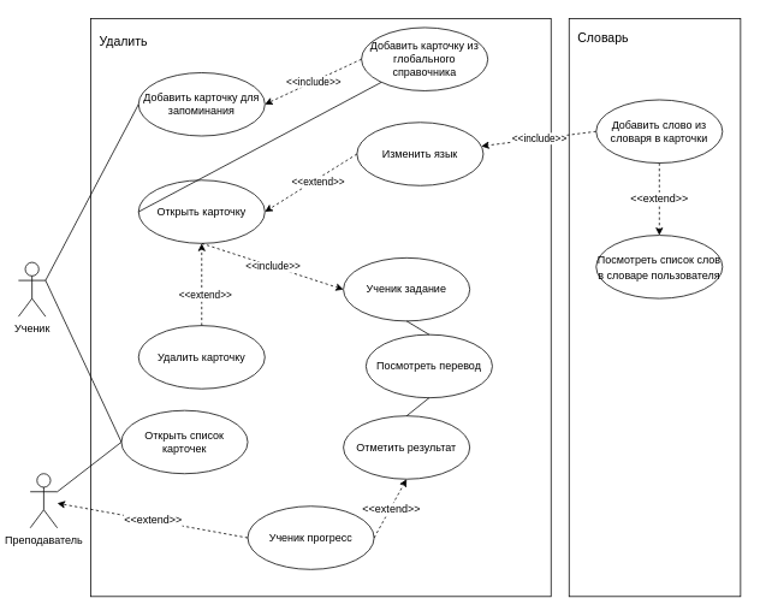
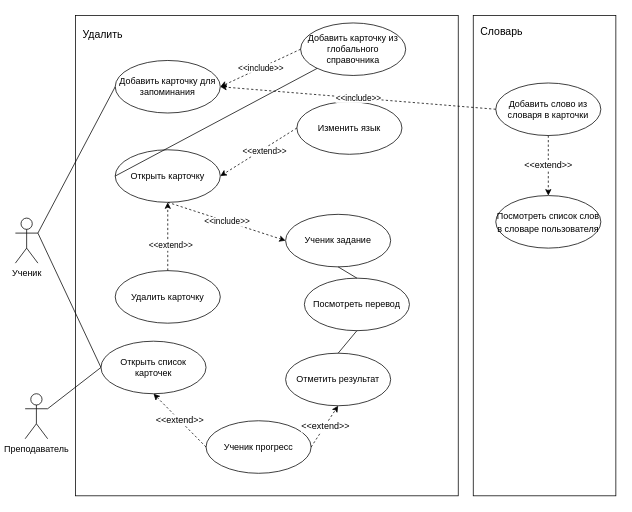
- <mxCell id="17" value="&amp;lt;&amp;lt;include&amp;gt;&amp;gt;" style="endArrow=classic;html=1;rounded=0;dashed=1;exitX=0;exitY=0.5;exitDx=0;exitDy=0;" edge="1" parent="1" source="9" target="8"><mxGeometry width="50" height="50" relative="1" as="geometry"><mxPoint x="423" y="214" as="sourcePoint" /><mxPoint x="473" y="164" as="targetPoint" /></mxGeometry></mxCell>
+ <mxCell id="17" value="&amp;lt;&amp;lt;include&amp;gt;&amp;gt;" style="endArrow=classic;html=1;rounded=0;dashed=1;entryX=1;entryY=0.5;entryDx=0;entryDy=0;exitX=0;exitY=0.5;exitDx=0;exitDy=0;" edge="1" parent="1" source="9" target="5"><mxGeometry width="50" height="50" relative="1" as="geometry"><mxPoint x="423" y="214" as="sourcePoint" /><mxPoint x="473" y="164" as="targetPoint" /></mxGeometry></mxCell>
- <mxCell id="16" value="Отметить результат" style="ellipse;whiteSpace=wrap;html=1;" vertex="1" parent="1"><mxGeometry x="380" y="460" width="140" height="70" as="geometry" /></mxCell>
+ <mxCell id="16" value="Отметить результат" style="ellipse;whiteSpace=wrap;html=1;" vertex="1" parent="1"><mxGeometry x="380" y="470" width="140" height="70" as="geometry" /></mxCell>
- <mxCell id="32" value="&amp;lt;&amp;lt;extend&amp;gt;&amp;gt;" style="endArrow=classic;html=1;rounded=0;fontSize=12;exitX=0;exitY=0.5;exitDx=0;exitDy=0;dashed=1;" edge="1" parent="1" source="11" target="12"><mxGeometry width="50" height="50" relative="1" as="geometry"><mxPoint x="480" y="420" as="sourcePoint" /><mxPoint x="530" y="370" as="targetPoint" /></mxGeometry></mxCell>
+ <mxCell id="32" value="&amp;lt;&amp;lt;extend&amp;gt;&amp;gt;" style="endArrow=classic;html=1;rounded=0;fontSize=12;exitX=0;exitY=0.5;exitDx=0;exitDy=0;entryX=0.5;entryY=1;entryDx=0;entryDy=0;dashed=1;" edge="1" parent="1" source="11" target="30"><mxGeometry width="50" height="50" relative="1" as="geometry"><mxPoint x="480" y="420" as="sourcePoint" /><mxPoint x="530" y="370" as="targetPoint" /></mxGeometry></mxCell>
